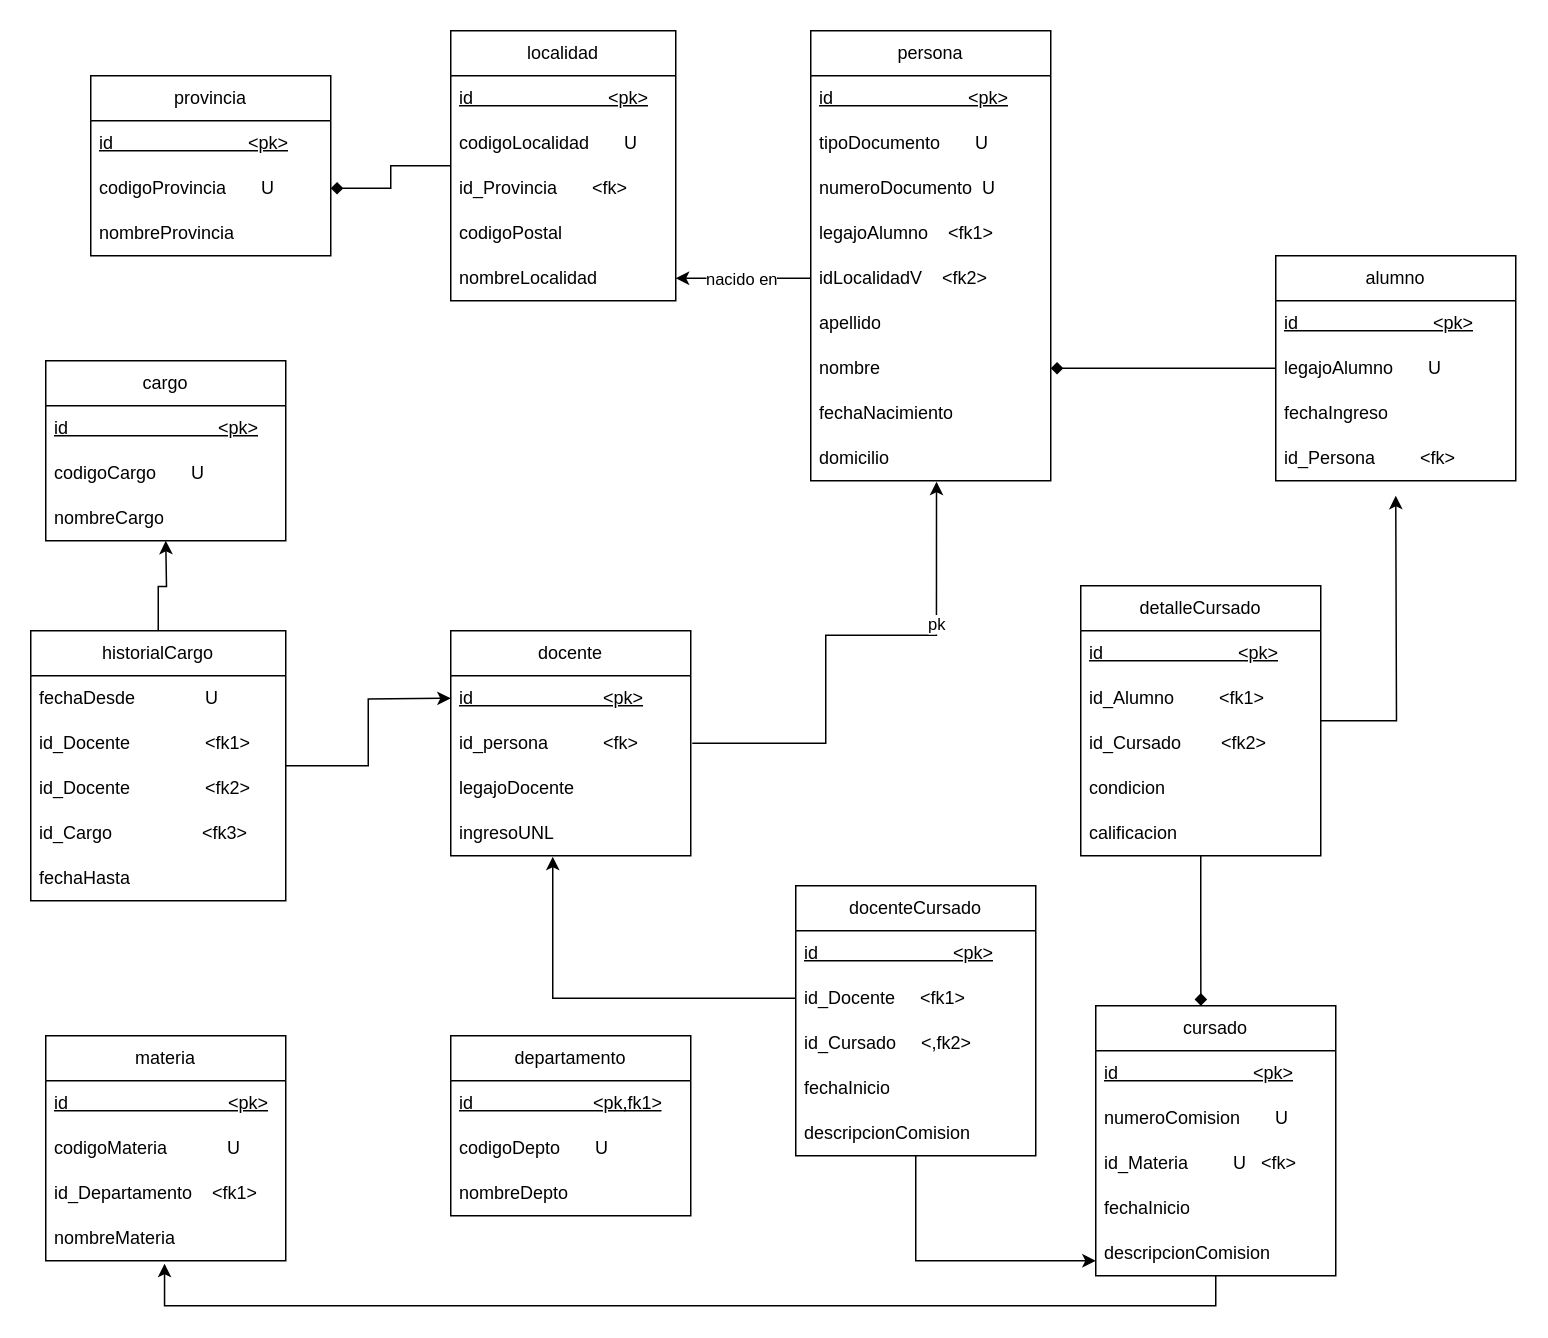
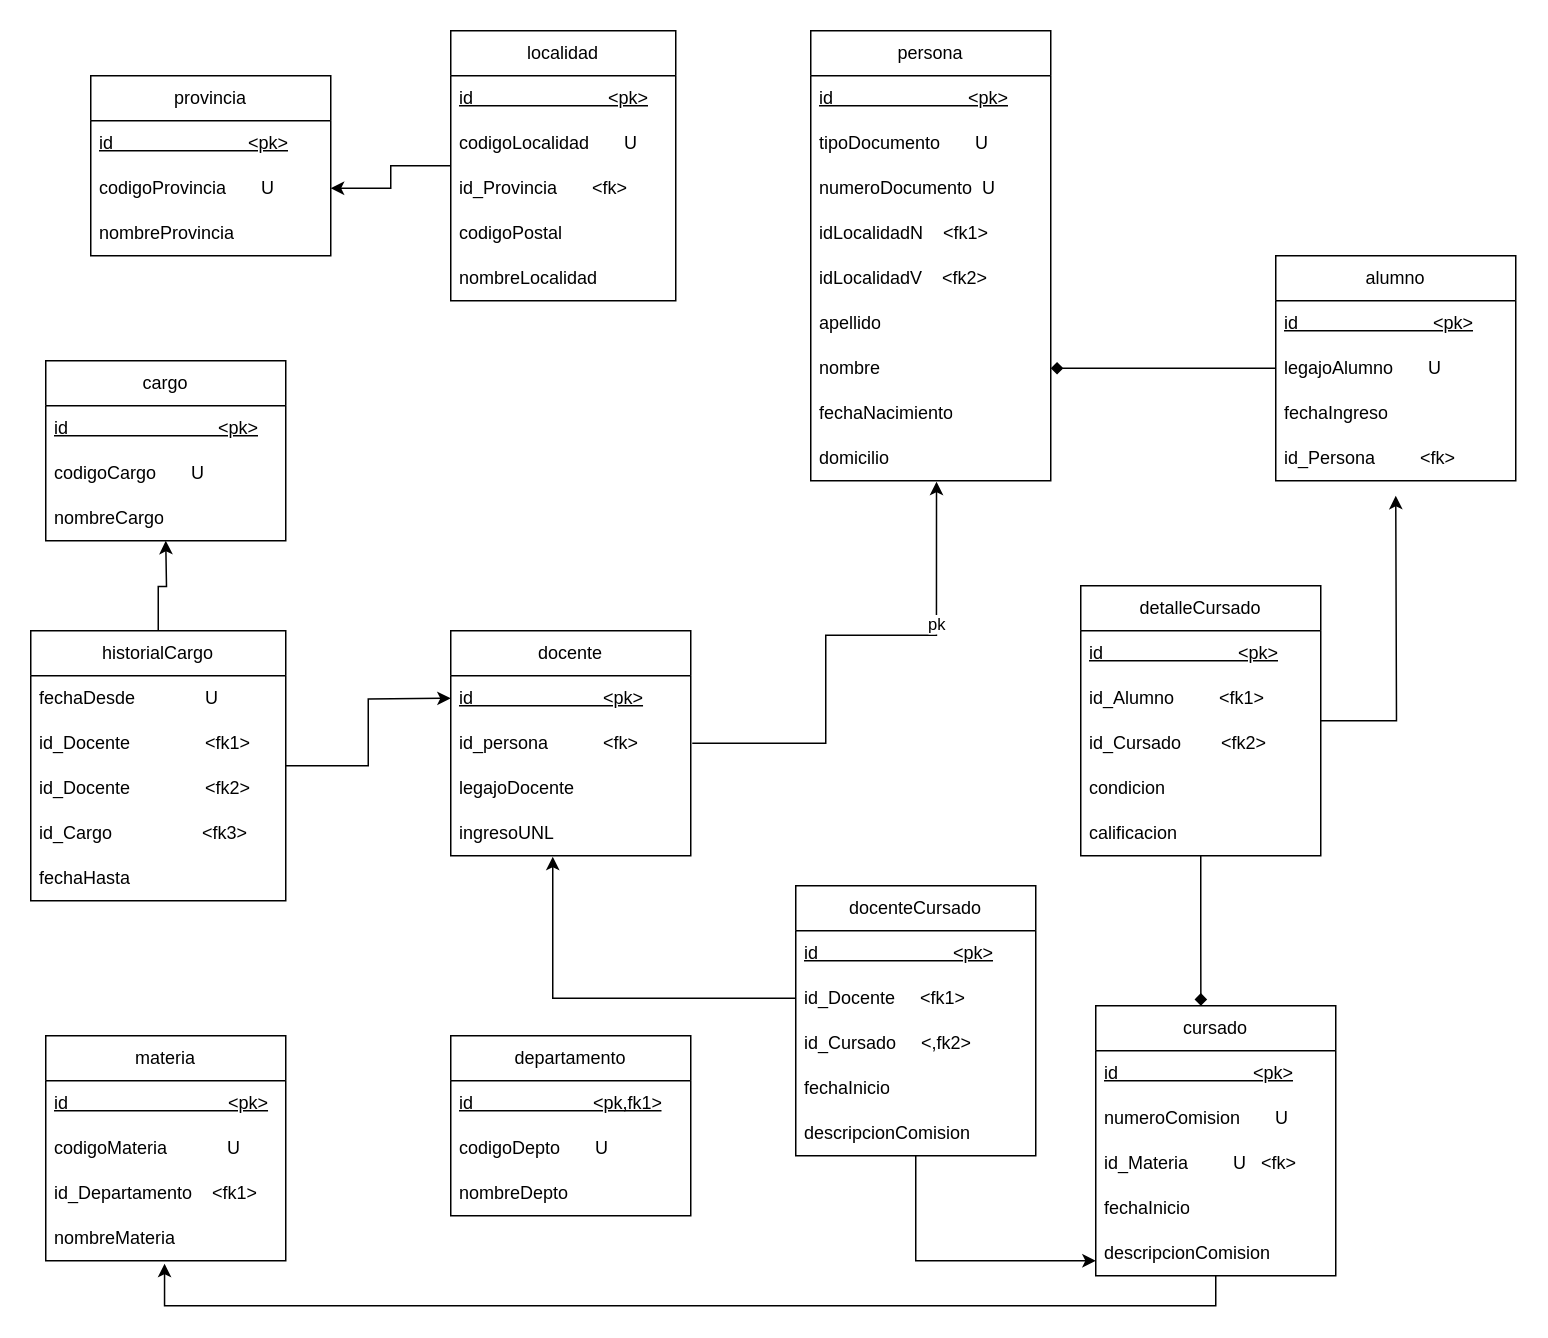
- <mxCell id="14" style="edgeStyle=orthogonalEdgeStyle;rounded=0;orthogonalLoop=1;jettySize=auto;html=1;entryX=1;entryY=0.5;entryDx=0;entryDy=0;endArrow=diamond;" edge="1" parent="1" source="15" target="4"><mxGeometry relative="1" as="geometry" /></mxCell>
+ <mxCell id="14" style="edgeStyle=orthogonalEdgeStyle;rounded=0;orthogonalLoop=1;jettySize=auto;html=1;entryX=1;entryY=0.5;entryDx=0;entryDy=0;" edge="1" parent="1" source="15" target="4"><mxGeometry relative="1" as="geometry" /></mxCell>
- <mxCell id="25" value="legajoAlumno&amp;nbsp;&amp;nbsp;&amp;nbsp; &amp;lt;fk1&amp;gt;" style="text;strokeColor=none;fillColor=none;align=left;verticalAlign=middle;spacingLeft=4;spacingRight=4;overflow=hidden;points=[[0,0.5],[1,0.5]];portConstraint=eastwest;rotatable=0;whiteSpace=wrap;html=1;" vertex="1" parent="21"><mxGeometry y="120" width="160" height="30" as="geometry" /></mxCell>
+ <mxCell id="25" value="idLocalidadN&amp;nbsp;&amp;nbsp;&amp;nbsp; &amp;lt;fk1&amp;gt;" style="text;strokeColor=none;fillColor=none;align=left;verticalAlign=middle;spacingLeft=4;spacingRight=4;overflow=hidden;points=[[0,0.5],[1,0.5]];portConstraint=eastwest;rotatable=0;whiteSpace=wrap;html=1;" vertex="1" parent="21"><mxGeometry y="120" width="160" height="30" as="geometry" /></mxCell>
- <mxCell id="44" style="edgeStyle=orthogonalEdgeStyle;rounded=0;orthogonalLoop=1;jettySize=auto;html=1;entryX=1;entryY=0.5;entryDx=0;entryDy=0;" edge="1" parent="1" source="26" target="20"><mxGeometry relative="1" as="geometry" /></mxCell>
- <mxCell id="45" value="nacido en" style="edgeLabel;html=1;align=center;verticalAlign=middle;resizable=0;points=[];" vertex="1" connectable="0" parent="44"><mxGeometry x="0.043" relative="1" as="geometry"><mxPoint as="offset" /></mxGeometry></mxCell>
